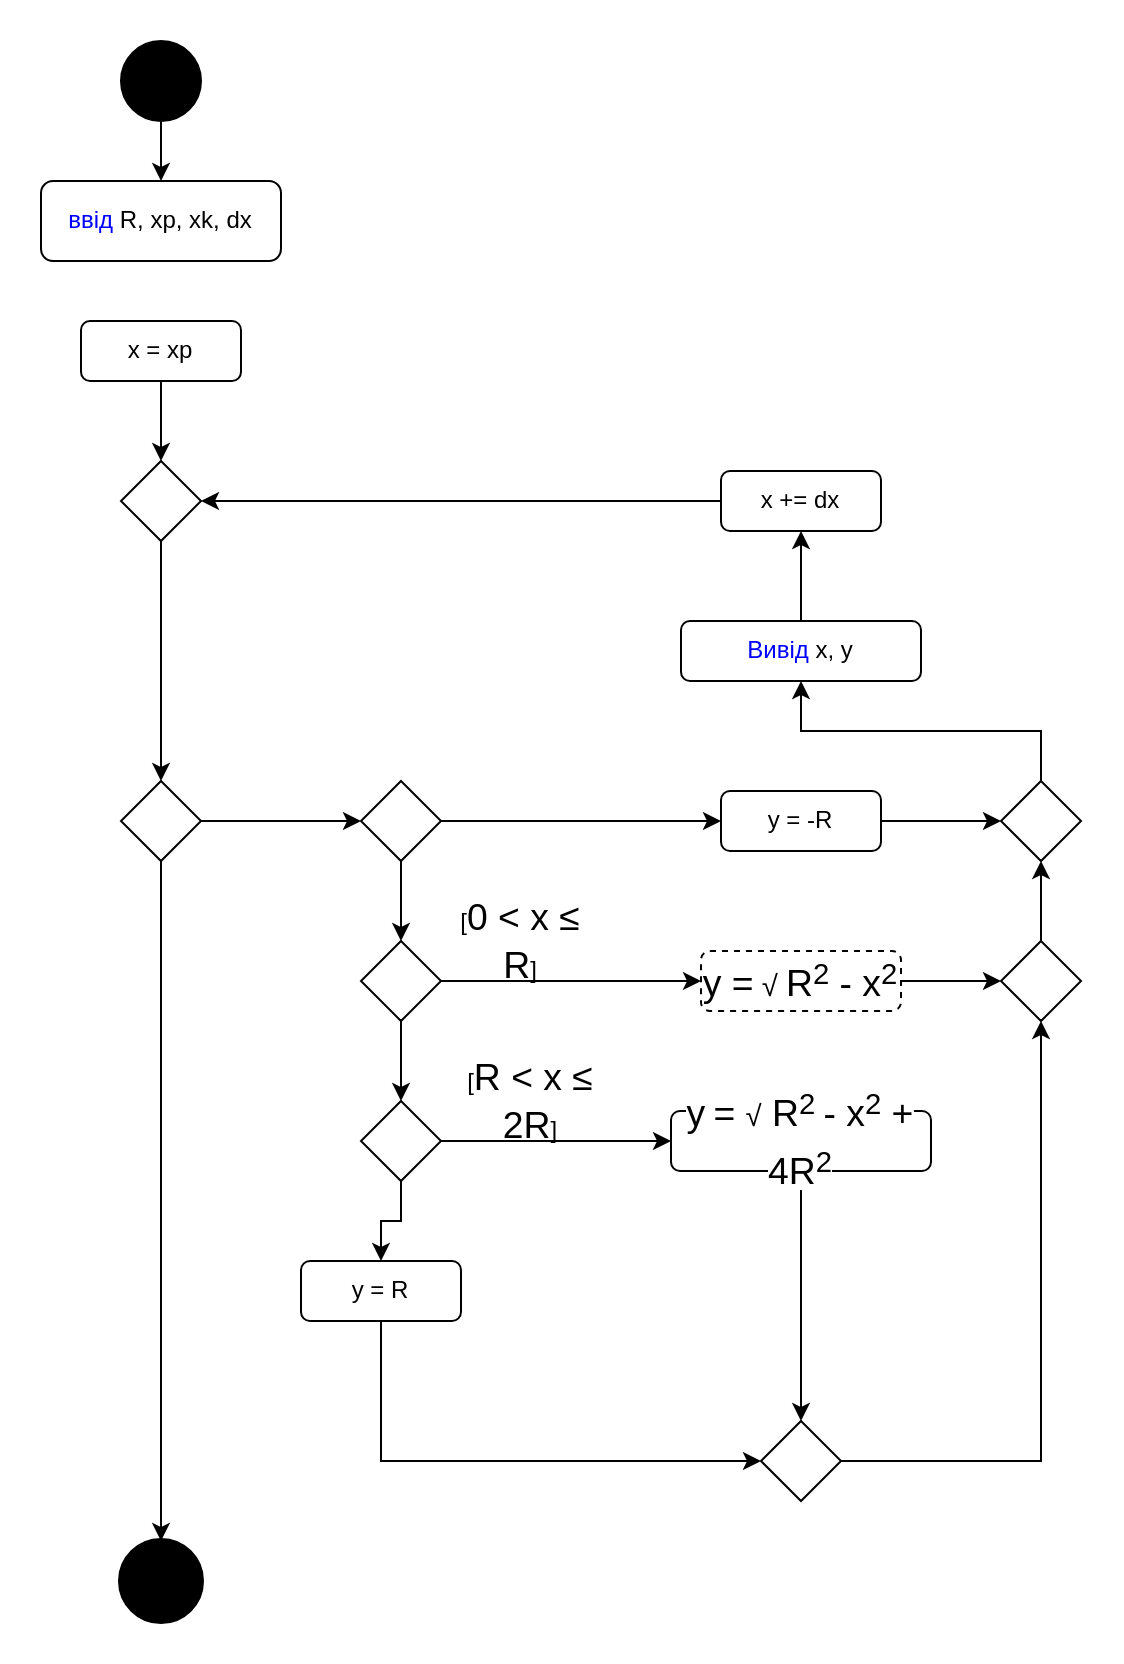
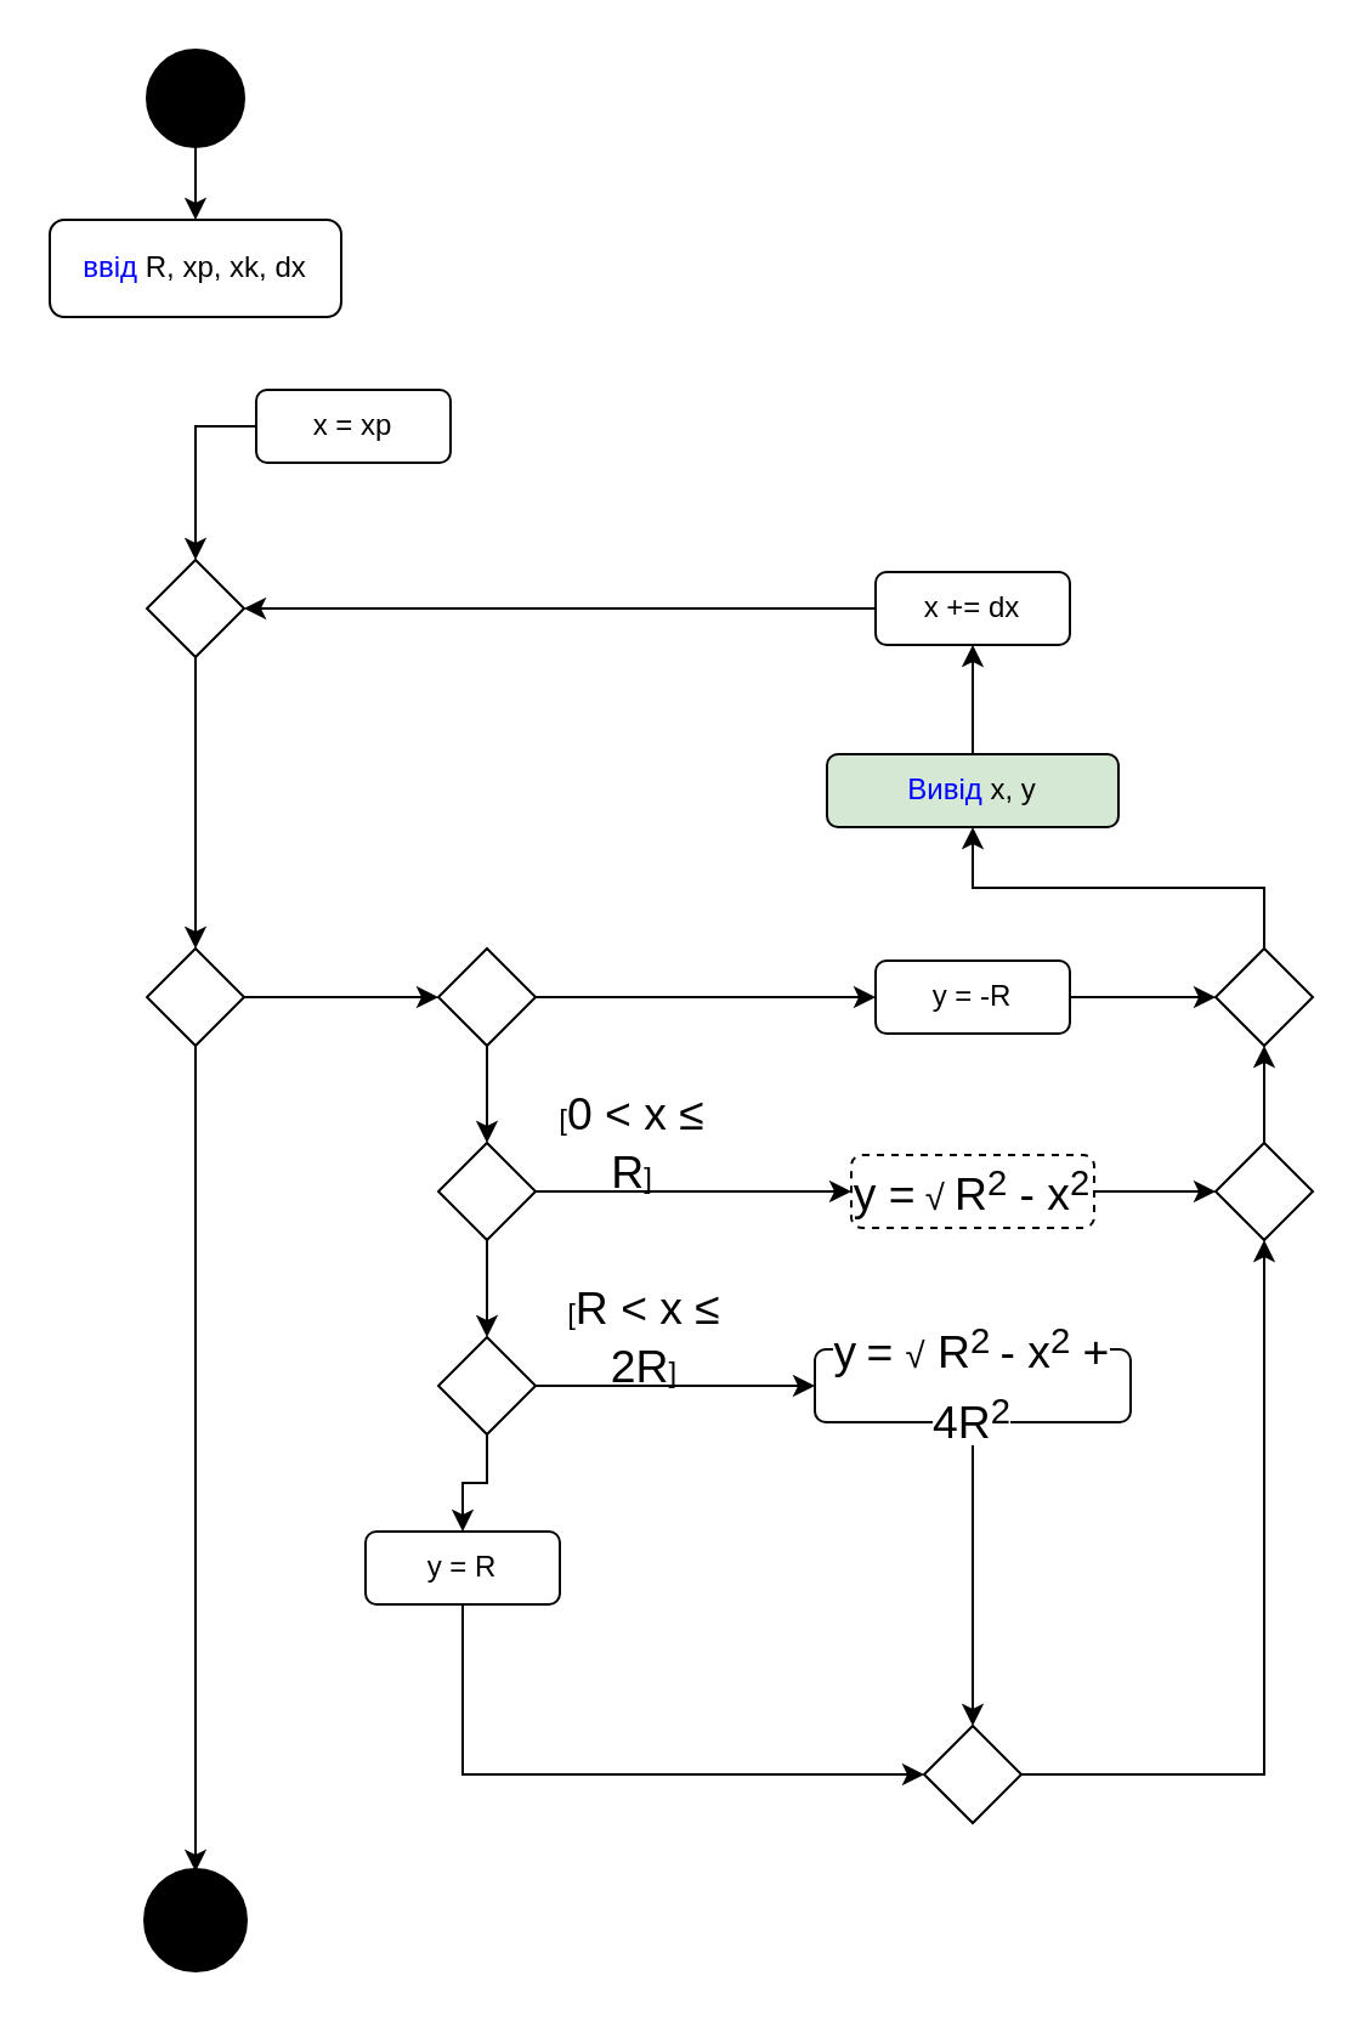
- <mxCell id="6" value="x = xp" style="rounded=1;whiteSpace=wrap;html=1;" vertex="1" parent="1"><mxGeometry x="40" y="160" width="80" height="30" as="geometry" /></mxCell>
+ <mxCell id="6" value="x = xp" style="rounded=1;whiteSpace=wrap;html=1;" vertex="1" parent="1"><mxGeometry x="105" y="160" width="80" height="30" as="geometry" /></mxCell>
- <mxCell id="38" value="&lt;font color=&quot;#0000ff&quot;&gt;Вивід&lt;/font&gt;&amp;nbsp;x, y" style="rounded=1;whiteSpace=wrap;html=1;" vertex="1" parent="1"><mxGeometry x="340" y="310" width="120" height="30" as="geometry" /></mxCell>
+ <mxCell id="38" value="&lt;font color=&quot;#0000ff&quot;&gt;Вивід&lt;/font&gt;&amp;nbsp;x, y" style="rounded=1;whiteSpace=wrap;html=1;fillColor=#d5e8d4;" vertex="1" parent="1"><mxGeometry x="340" y="310" width="120" height="30" as="geometry" /></mxCell>
